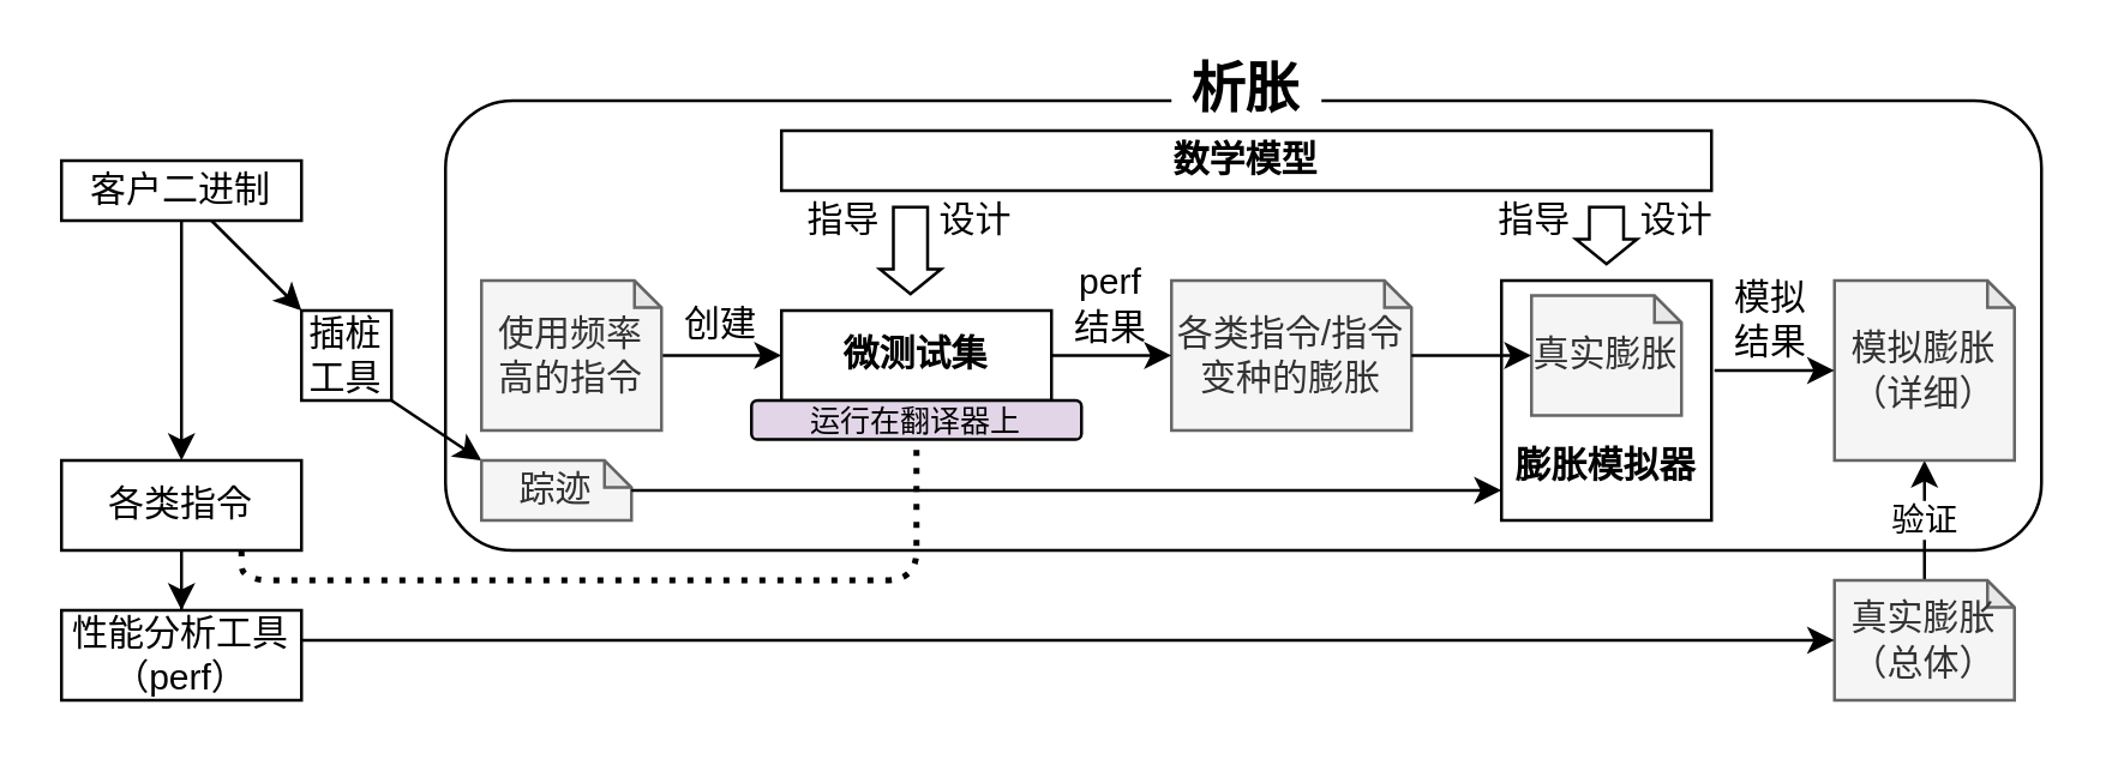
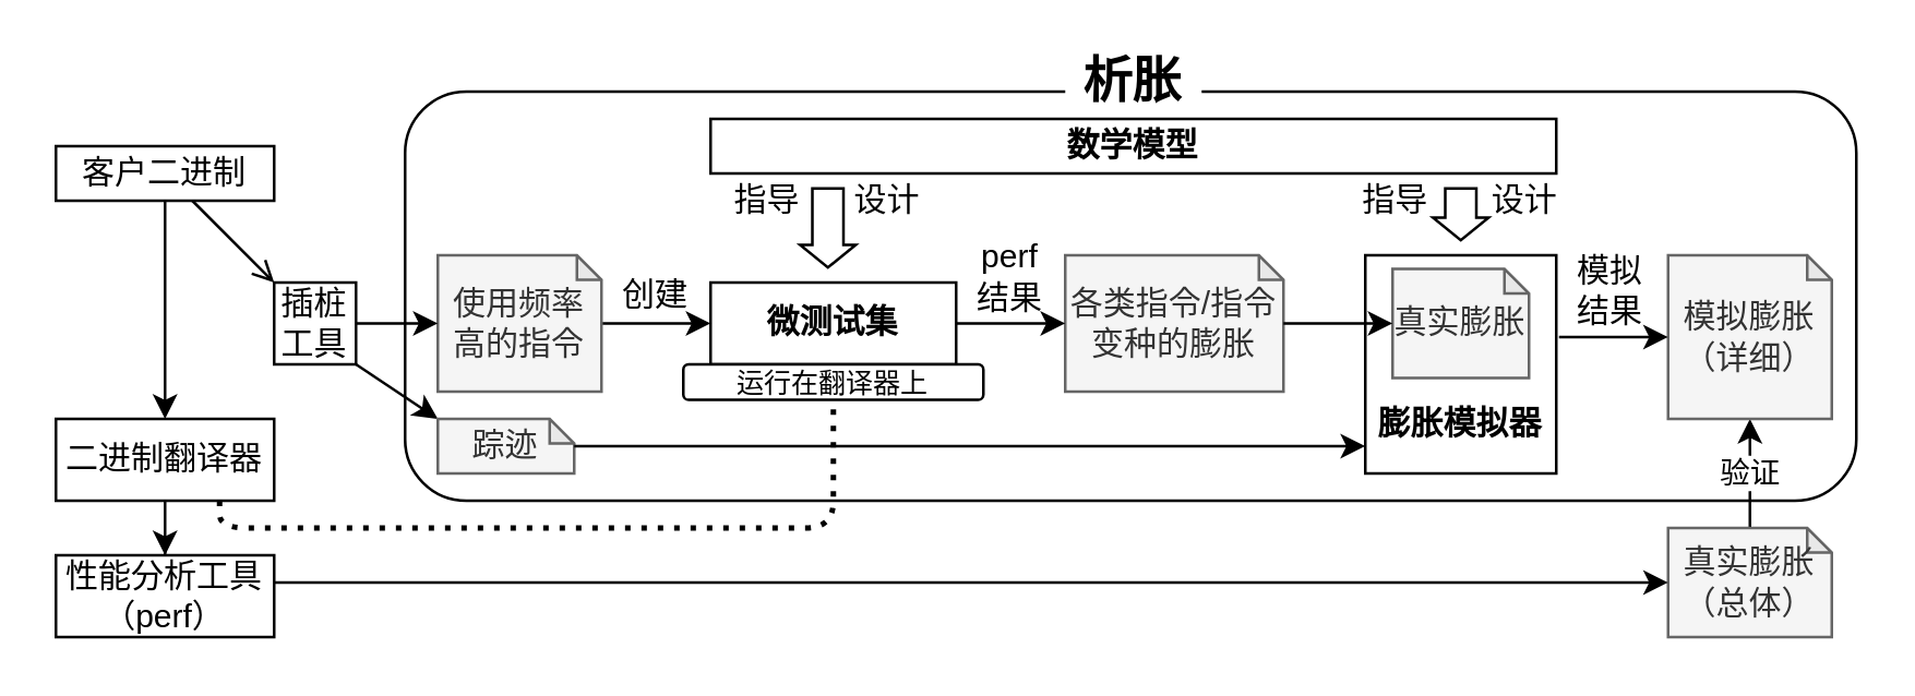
- <mxCell id="37" value="" style="endArrow=classic;html=1;rounded=0;entryX=0;entryY=0;entryDx=0;entryDy=0;" parent="1" source="8" target="36" edge="1"><mxGeometry width="50" height="50" relative="1" as="geometry"><mxPoint x="130" y="143" as="sourcePoint" /><mxPoint x="75" y="103" as="targetPoint" /></mxGeometry></mxCell>
+ <mxCell id="37" value="" style="endArrow=open;html=1;rounded=0;entryX=0;entryY=0;entryDx=0;entryDy=0;" parent="1" source="8" target="36" edge="1"><mxGeometry width="50" height="50" relative="1" as="geometry"><mxPoint x="130" y="143" as="sourcePoint" /><mxPoint x="75" y="103" as="targetPoint" /></mxGeometry></mxCell>
+ <mxCell id="25" value="" style="endArrow=classic;html=1;rounded=0;" parent="1" source="36" target="14" edge="1"><mxGeometry width="50" height="50" relative="1" as="geometry"><mxPoint x="140" y="113" as="sourcePoint" /><mxPoint x="160" y="113" as="targetPoint" /></mxGeometry></mxCell>
- <mxCell id="35" value="&lt;font style=&quot;font-size: 10px;&quot;&gt;运行在翻译器上&lt;/font&gt;" style="rounded=1;whiteSpace=wrap;html=1;fillColor=#e1d5e7;" parent="1" vertex="1"><mxGeometry x="250" y="133" width="110" height="13" as="geometry" /></mxCell>
+ <mxCell id="35" value="&lt;font style=&quot;font-size: 10px;&quot;&gt;运行在翻译器上&lt;/font&gt;" style="rounded=1;whiteSpace=wrap;html=1;" parent="1" vertex="1"><mxGeometry x="250" y="133" width="110" height="13" as="geometry" /></mxCell>
- <mxCell id="6" value="各类指令" style="rounded=0;whiteSpace=wrap;html=1;" parent="1" vertex="1"><mxGeometry x="20" y="153" width="80" height="30" as="geometry" /></mxCell>
+ <mxCell id="6" value="二进制翻译器" style="rounded=0;whiteSpace=wrap;html=1;" parent="1" vertex="1"><mxGeometry x="20" y="153" width="80" height="30" as="geometry" /></mxCell>
